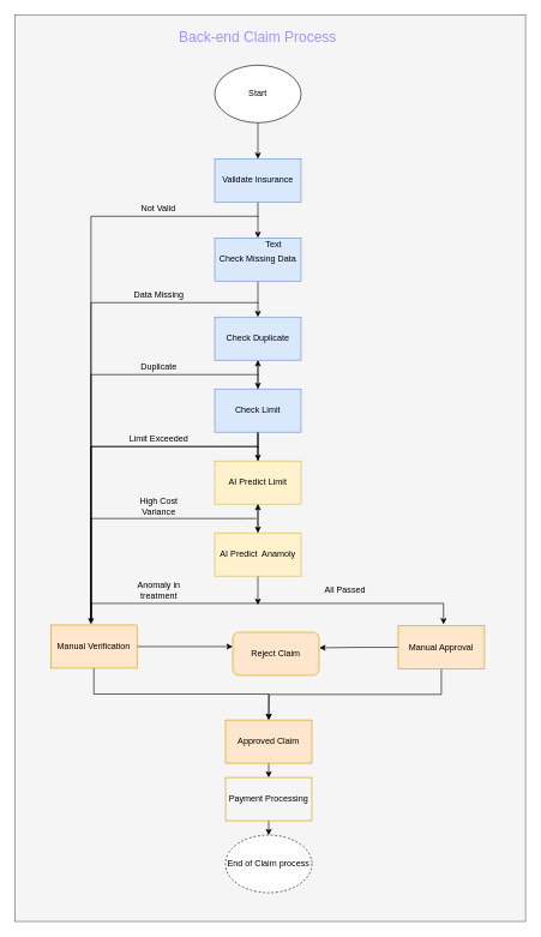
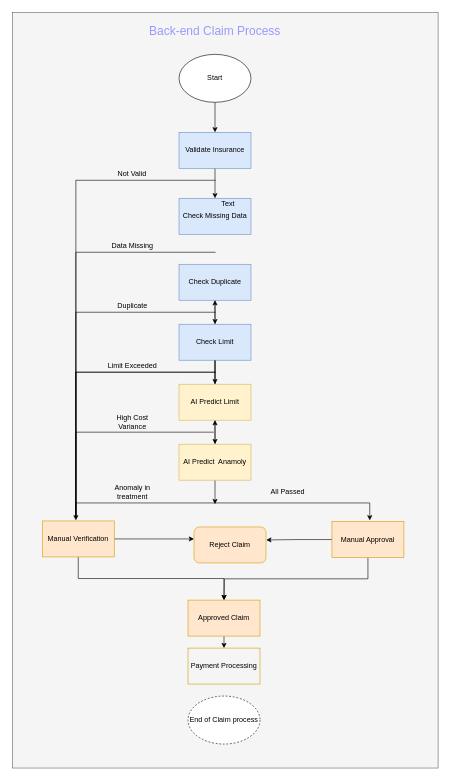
- <mxCell id="7" style="edgeStyle=orthogonalEdgeStyle;rounded=0;orthogonalLoop=1;jettySize=auto;html=1;exitX=0.5;exitY=1;exitDx=0;exitDy=0;" edge="1" parent="1" source="8" target="11"><mxGeometry relative="1" as="geometry" /></mxCell>
- <mxCell id="44" style="edgeStyle=orthogonalEdgeStyle;rounded=0;orthogonalLoop=1;jettySize=auto;html=1;exitX=0.5;exitY=1;exitDx=0;exitDy=0;entryX=0.5;entryY=0;entryDx=0;entryDy=0;startArrow=none;startFill=0;endArrow=classic;endFill=1;" edge="1" parent="1" source="45" target="46"><mxGeometry relative="1" as="geometry" /></mxCell>
